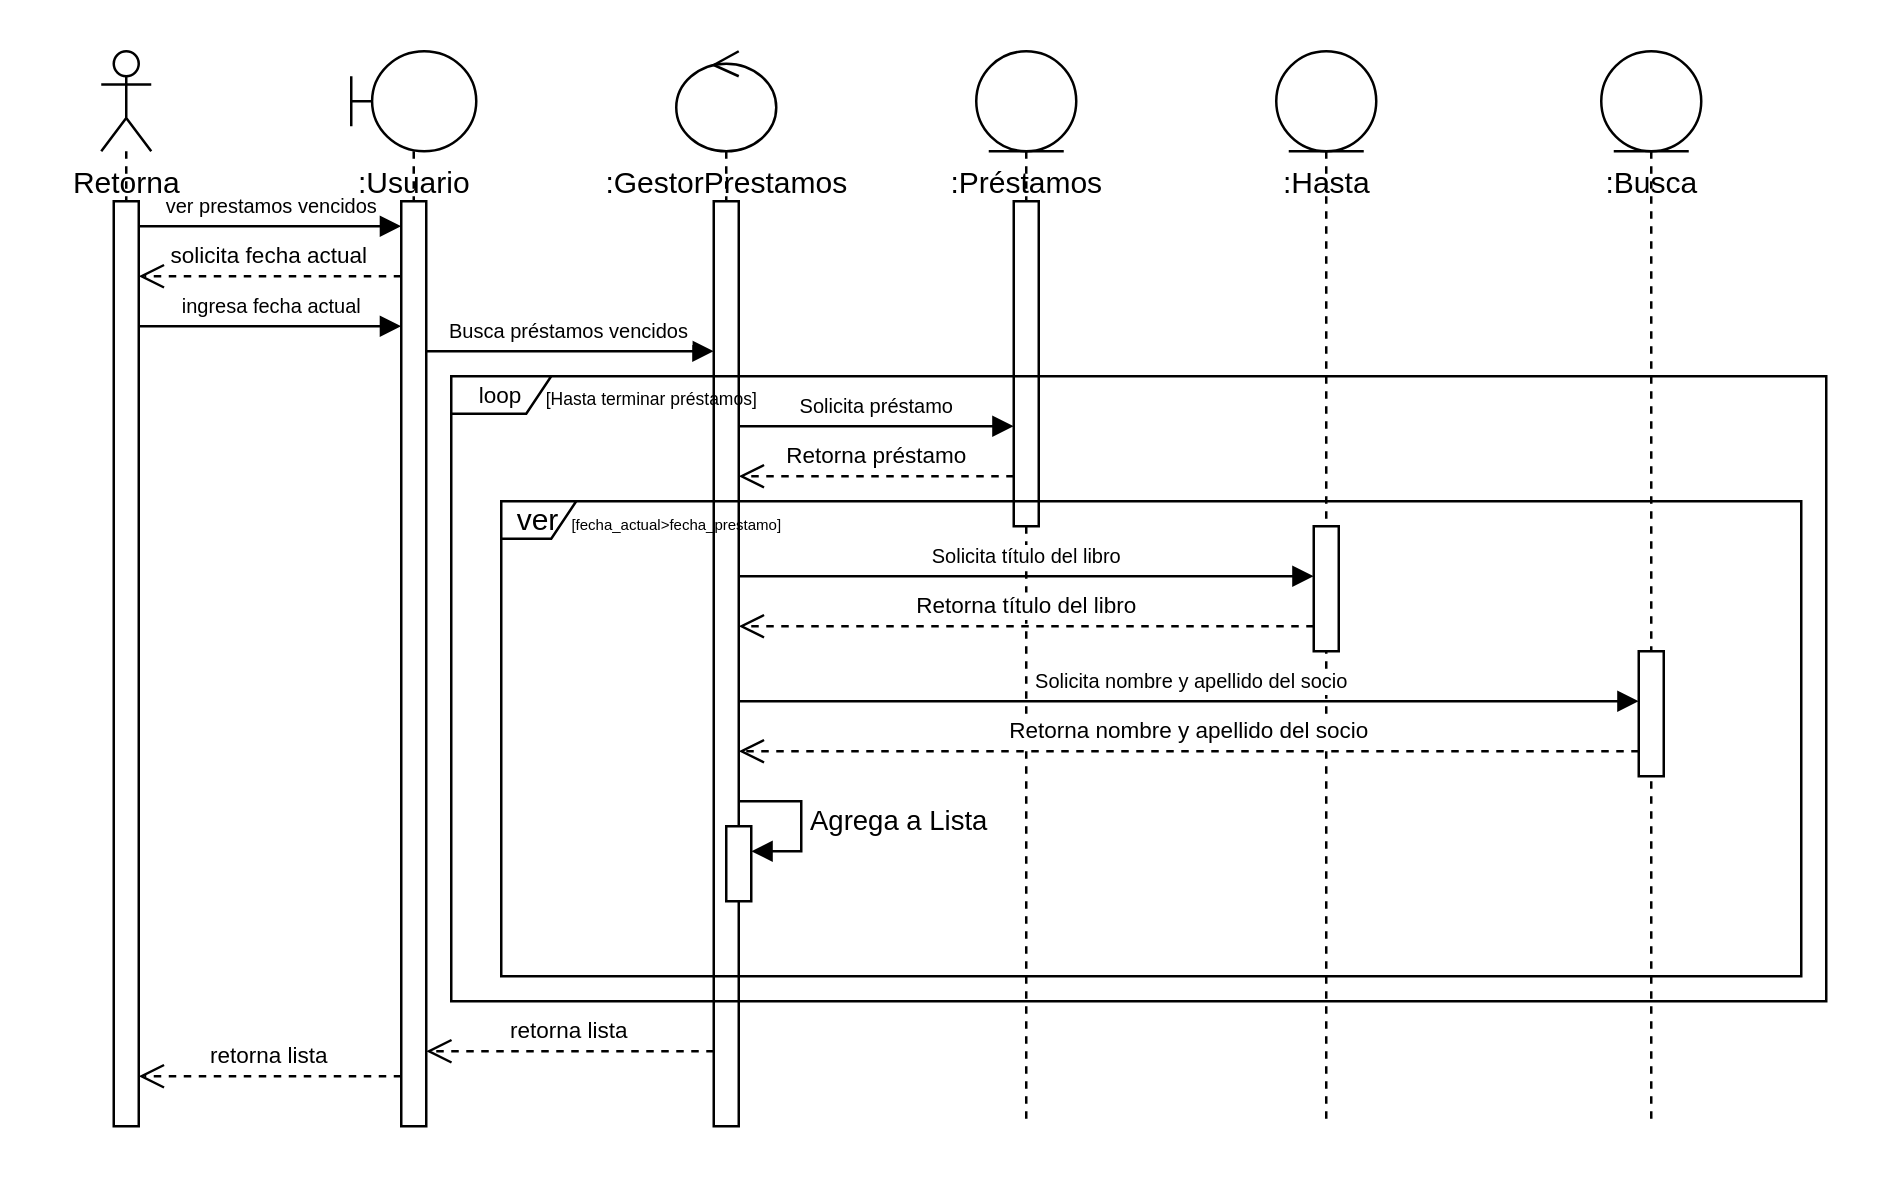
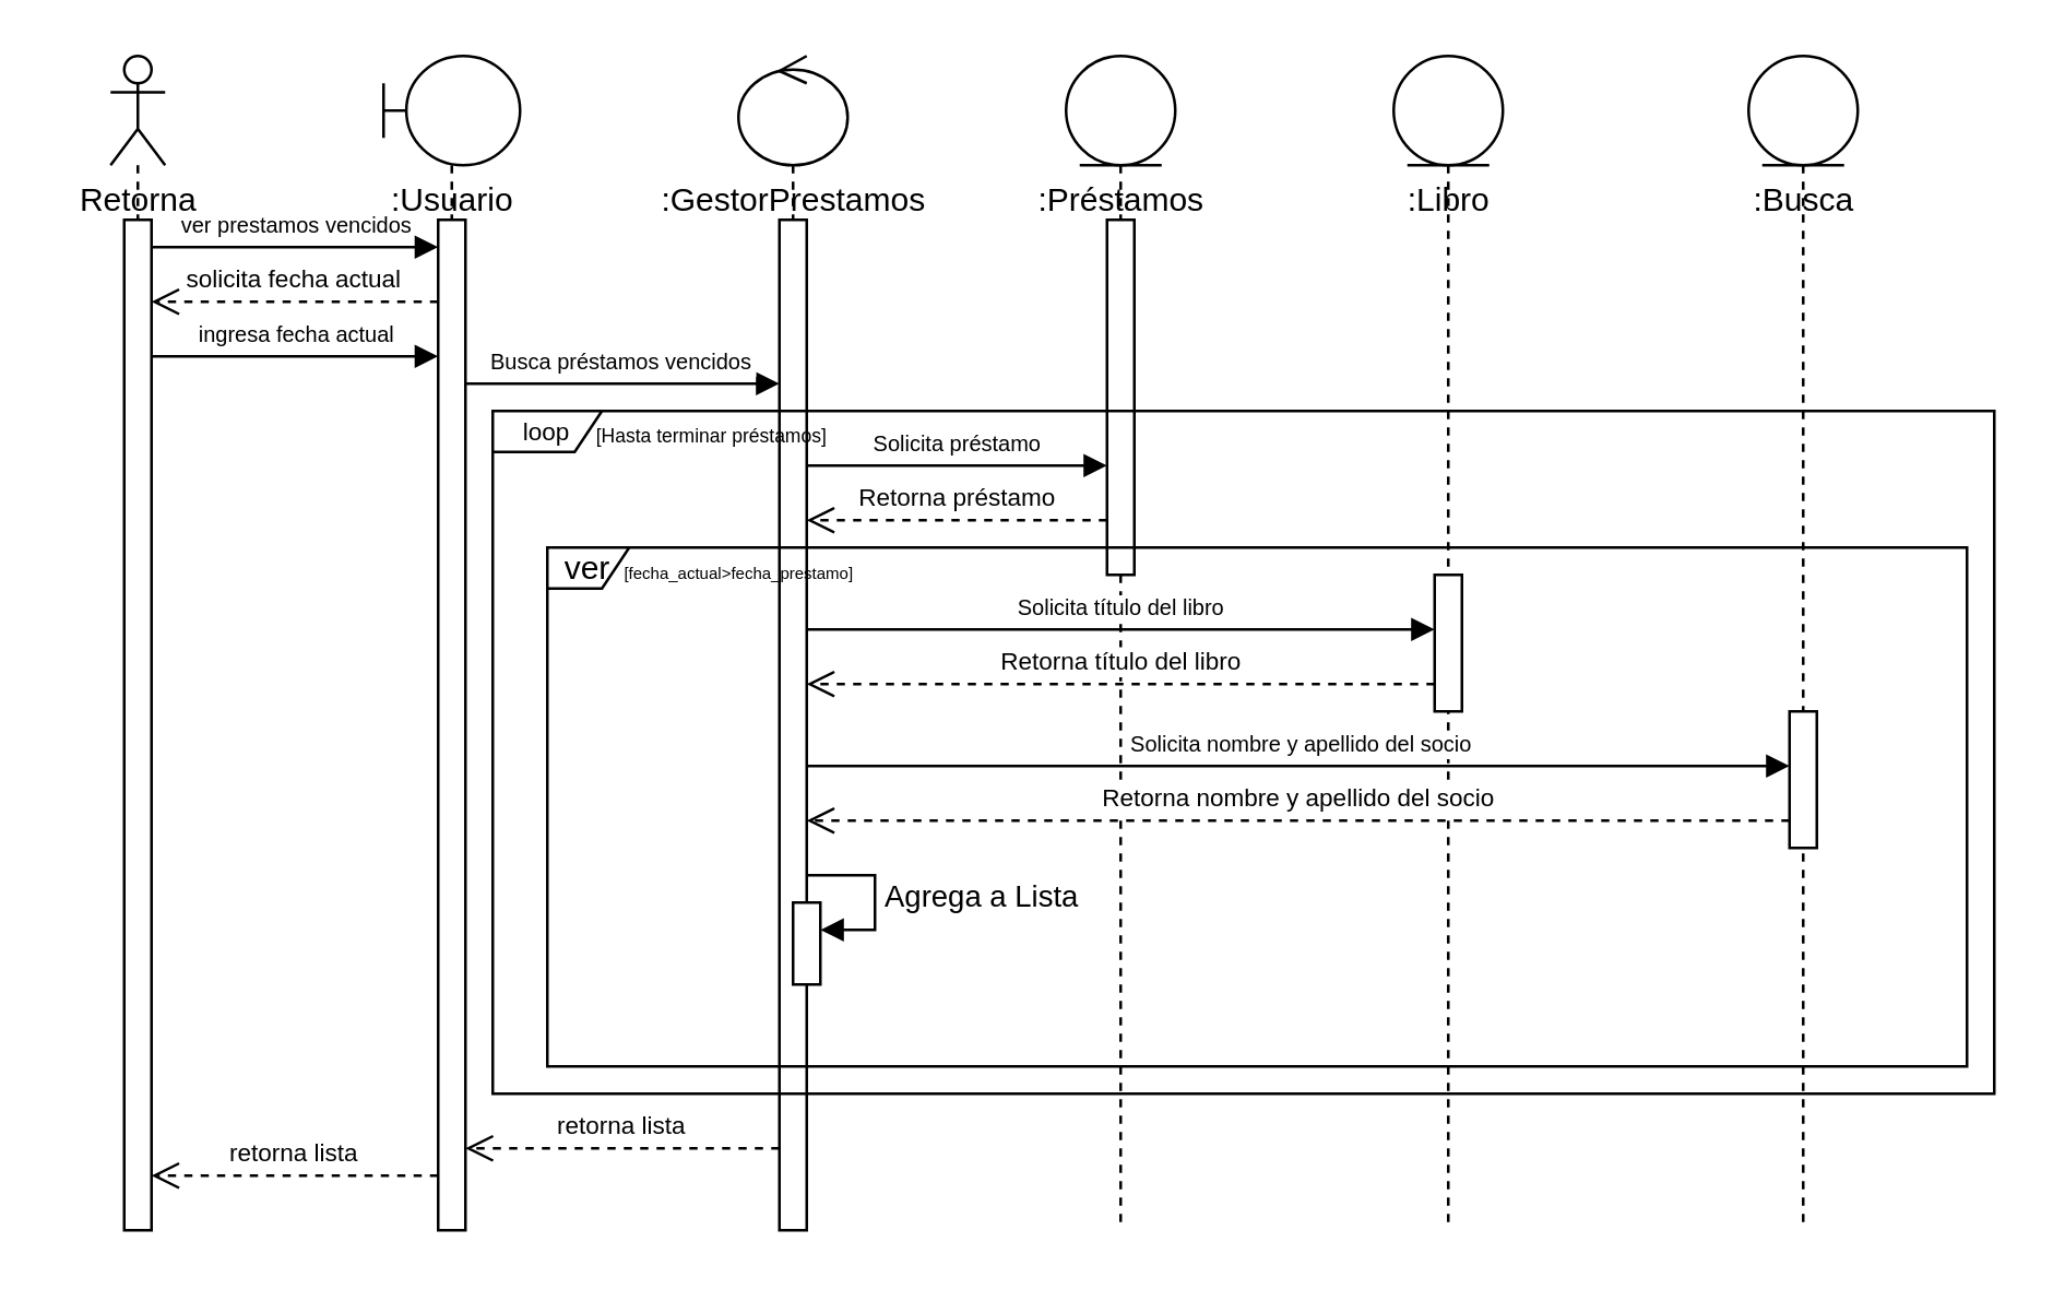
- <mxCell id="26" value=":Hasta" style="text;html=1;align=center;verticalAlign=middle;resizable=0;points=[];autosize=1;strokeColor=none;fillColor=none;" parent="1" vertex="1"><mxGeometry x="505" y="58" width="50" height="30" as="geometry" /></mxCell>
+ <mxCell id="26" value=":Libro" style="text;html=1;align=center;verticalAlign=middle;resizable=0;points=[];autosize=1;strokeColor=none;fillColor=none;" parent="1" vertex="1"><mxGeometry x="505" y="58" width="50" height="30" as="geometry" /></mxCell>
